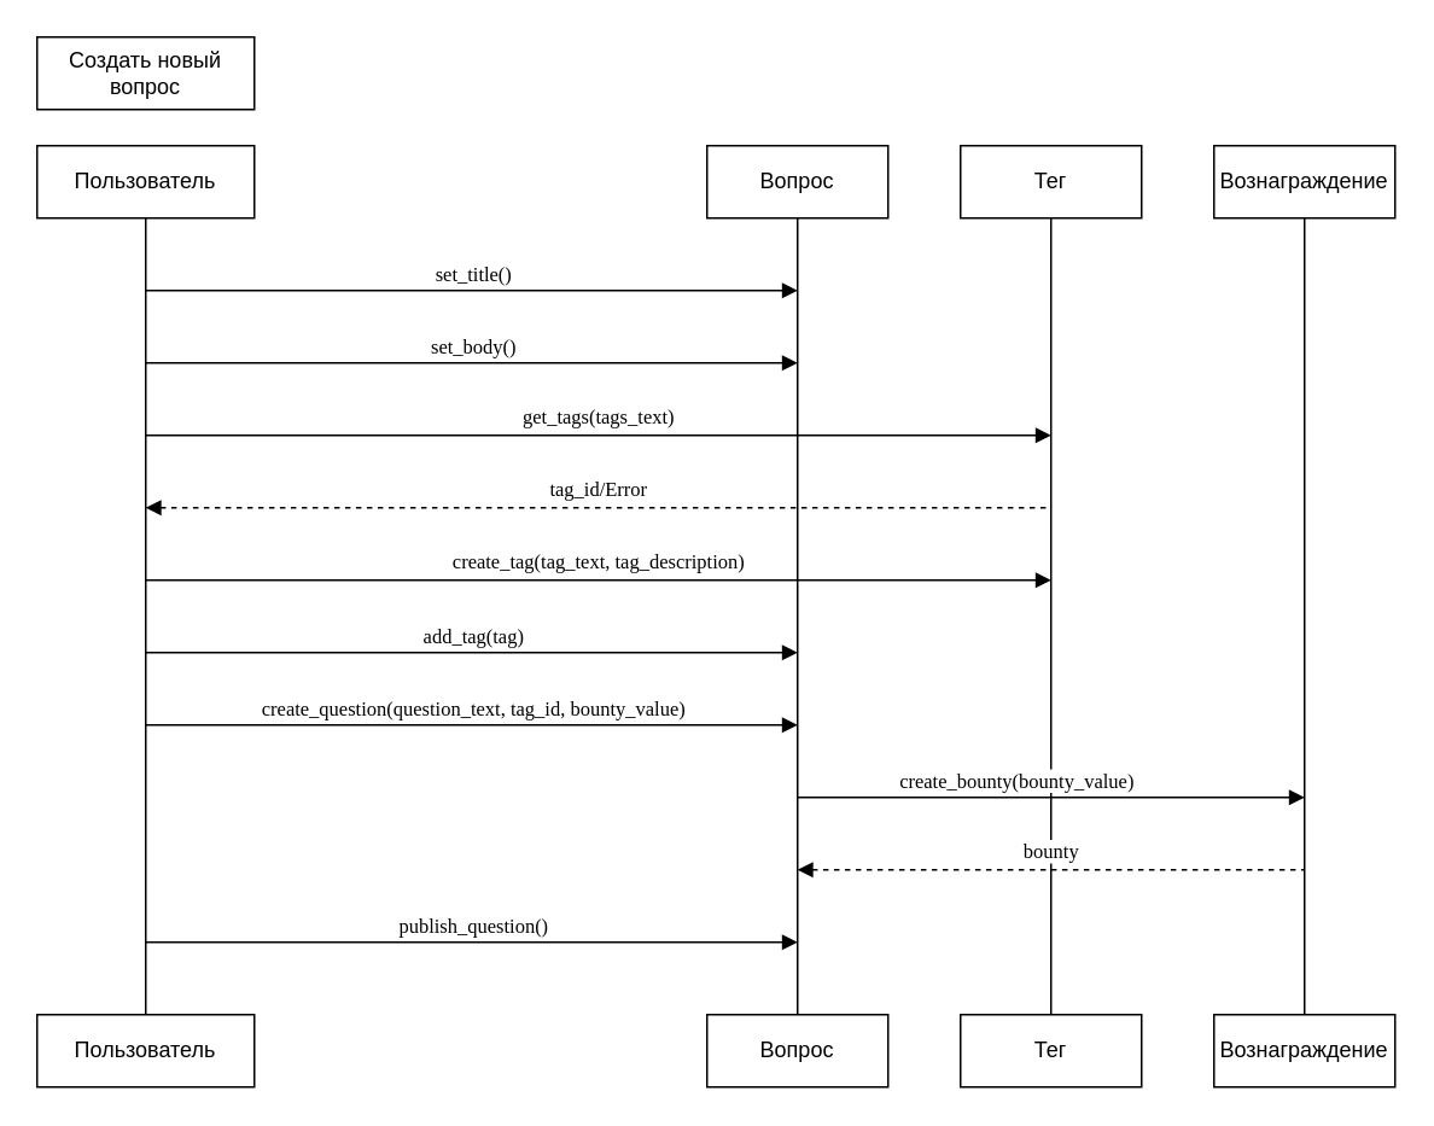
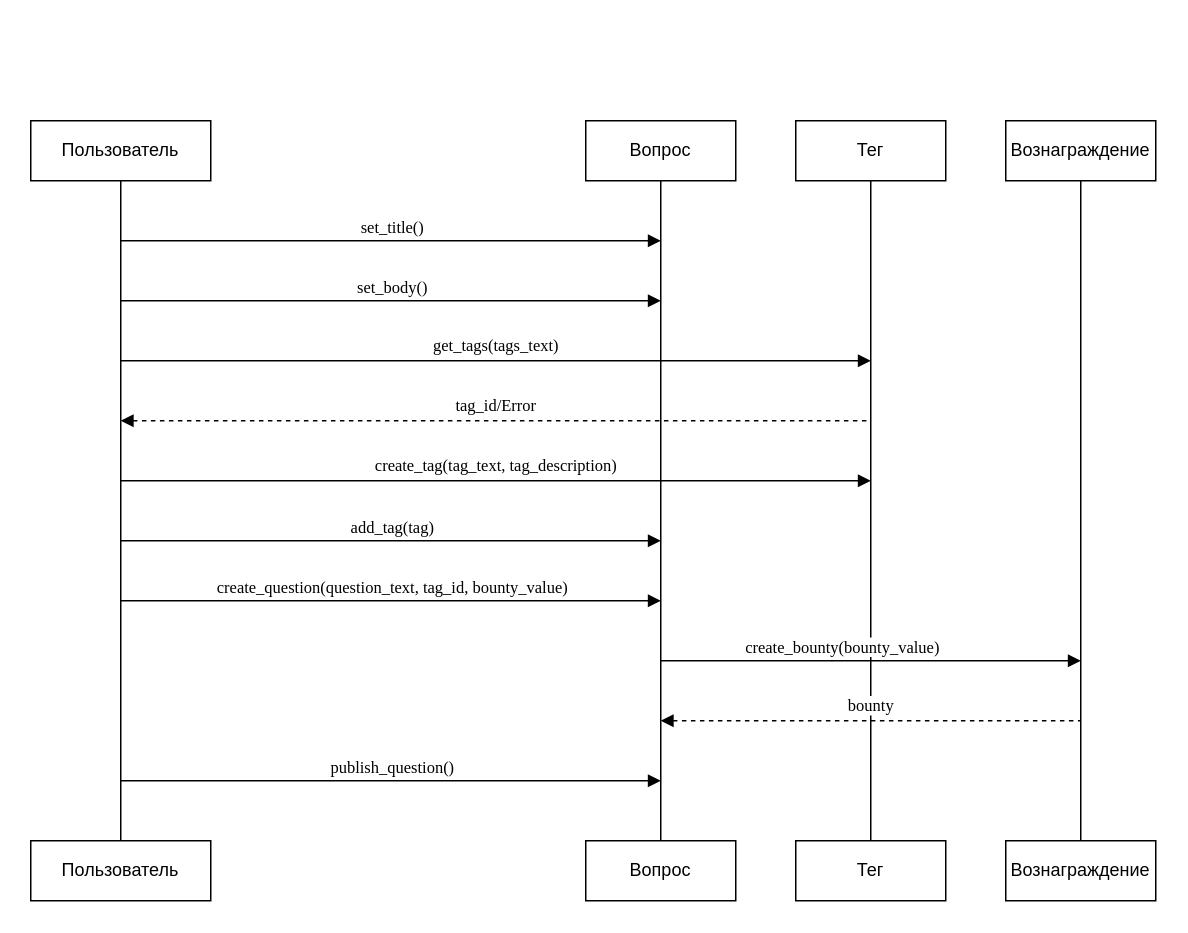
- <mxCell id="2" value="Создать новый&lt;br&gt;вопрос" style="rounded=0;whiteSpace=wrap;html=1;" parent="1" vertex="1"><mxGeometry x="20" y="20" width="120" height="40" as="geometry" /></mxCell>
